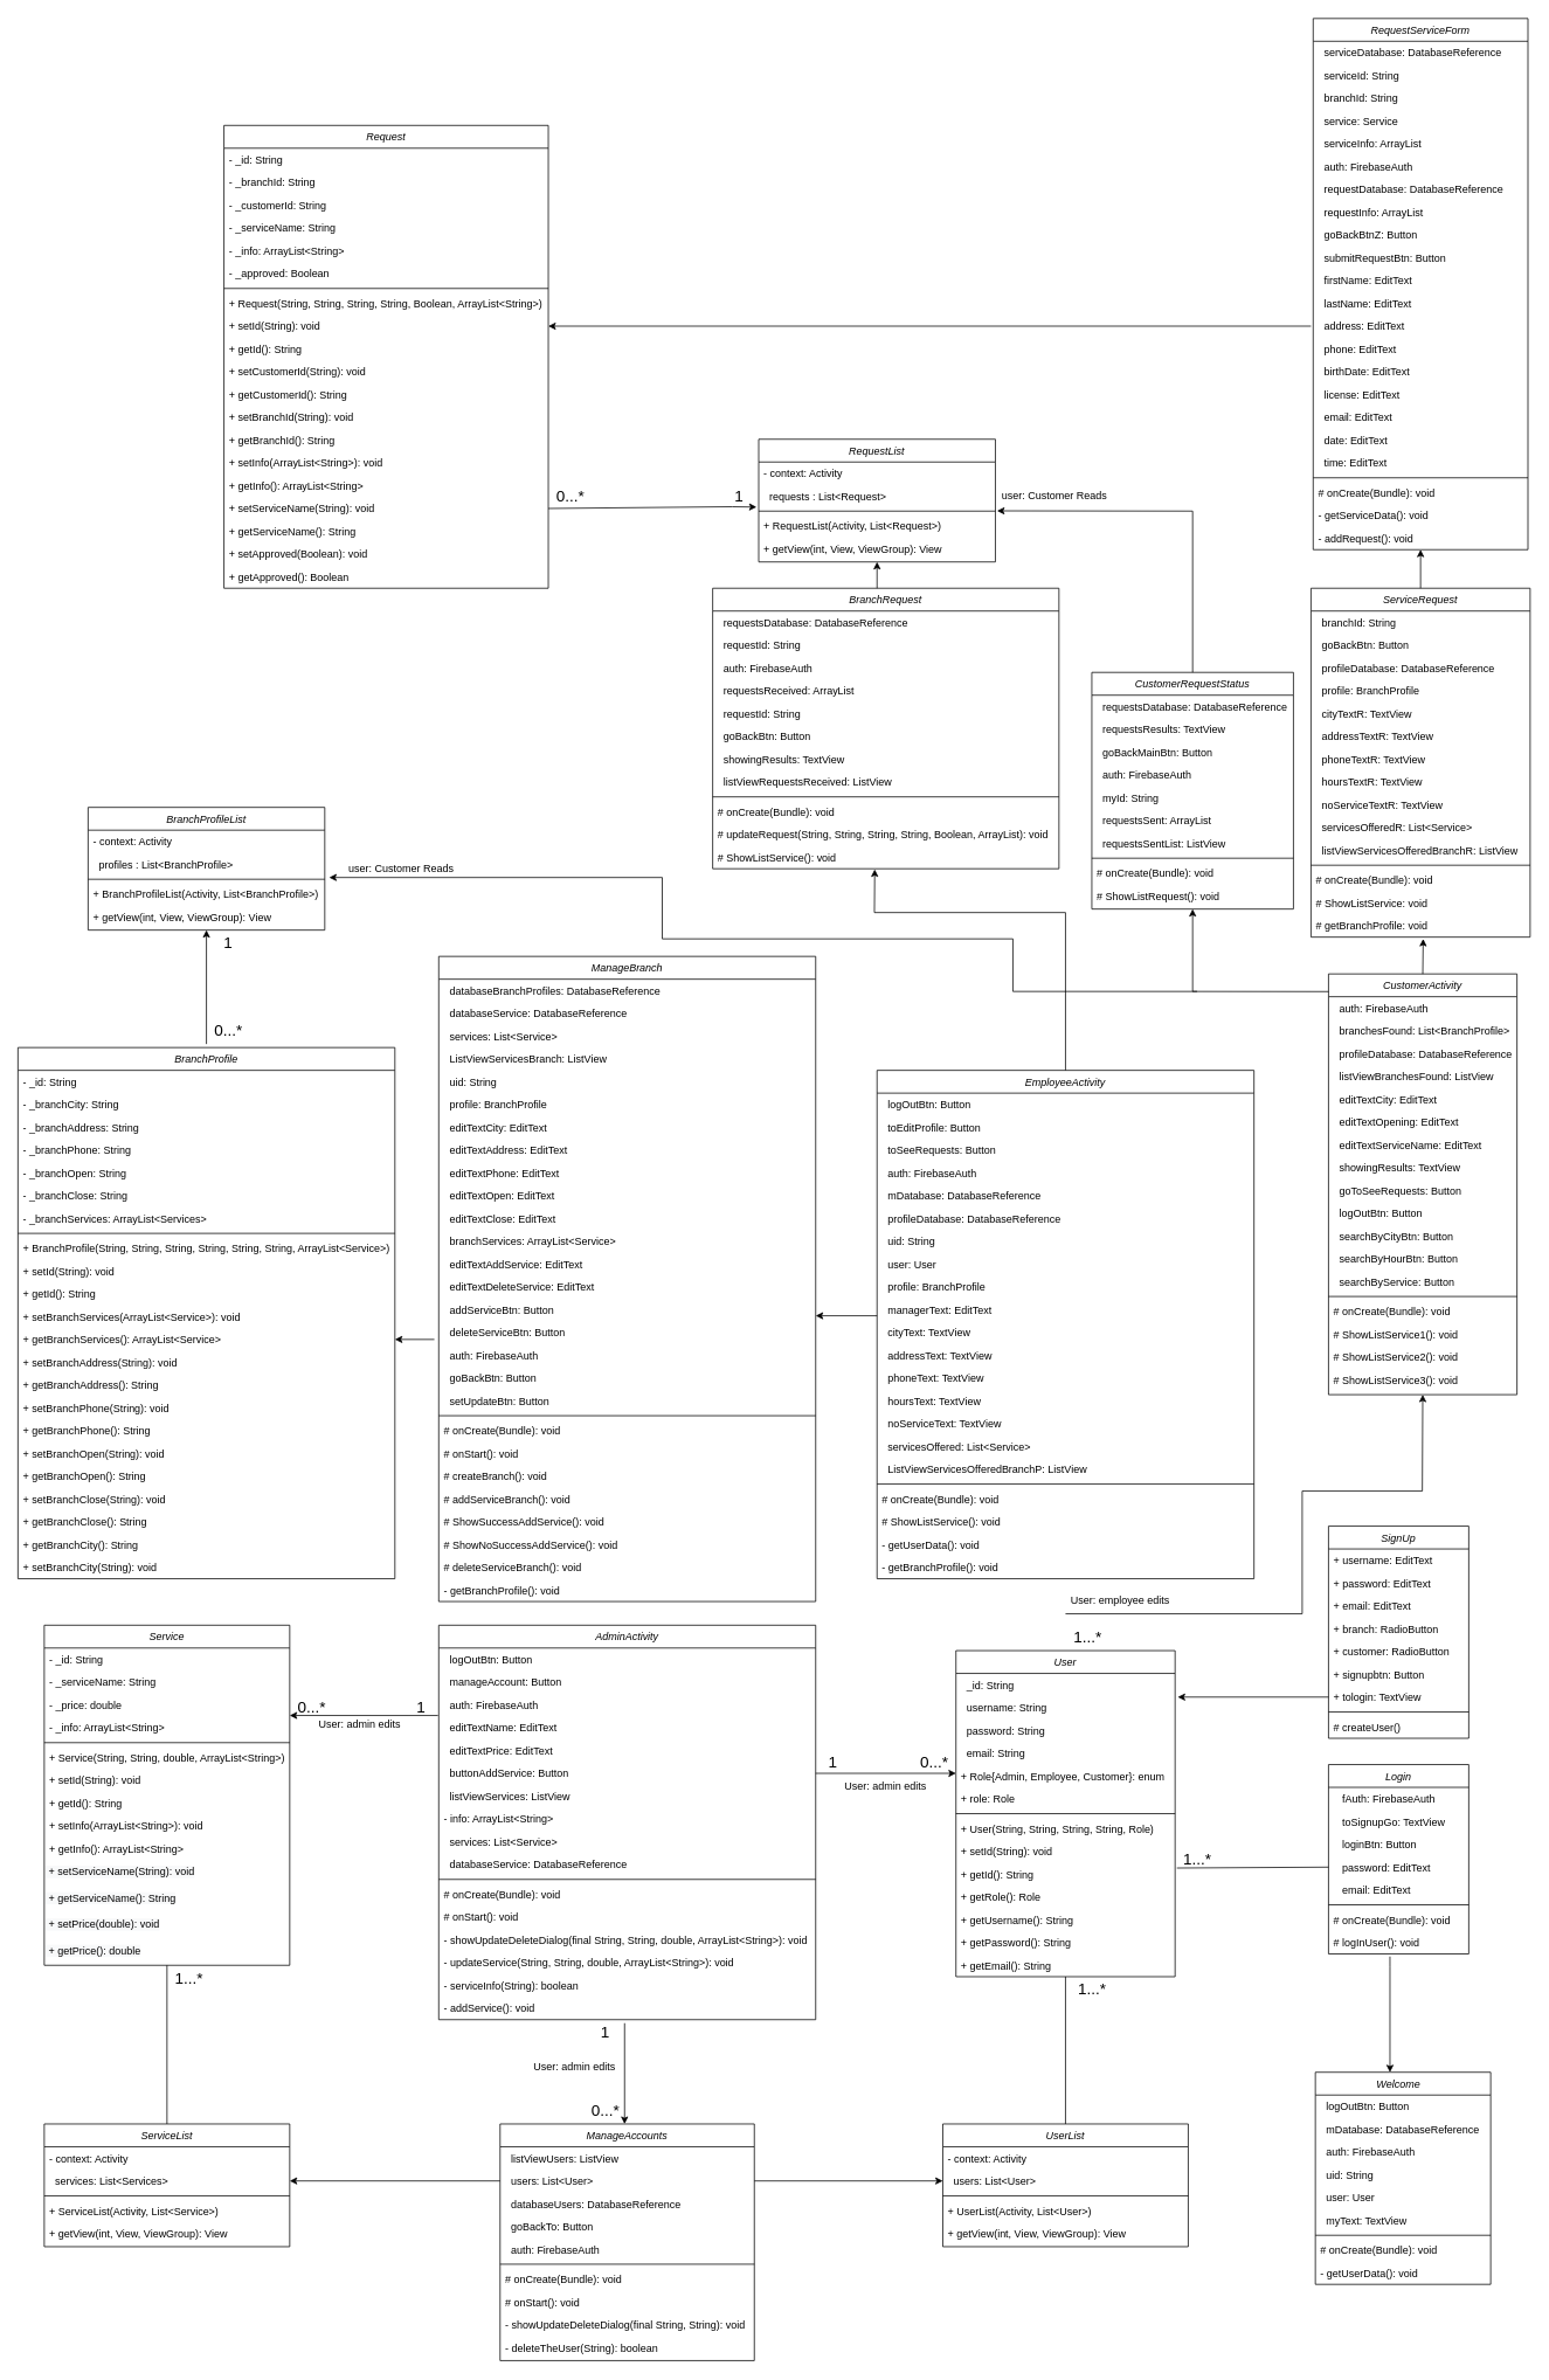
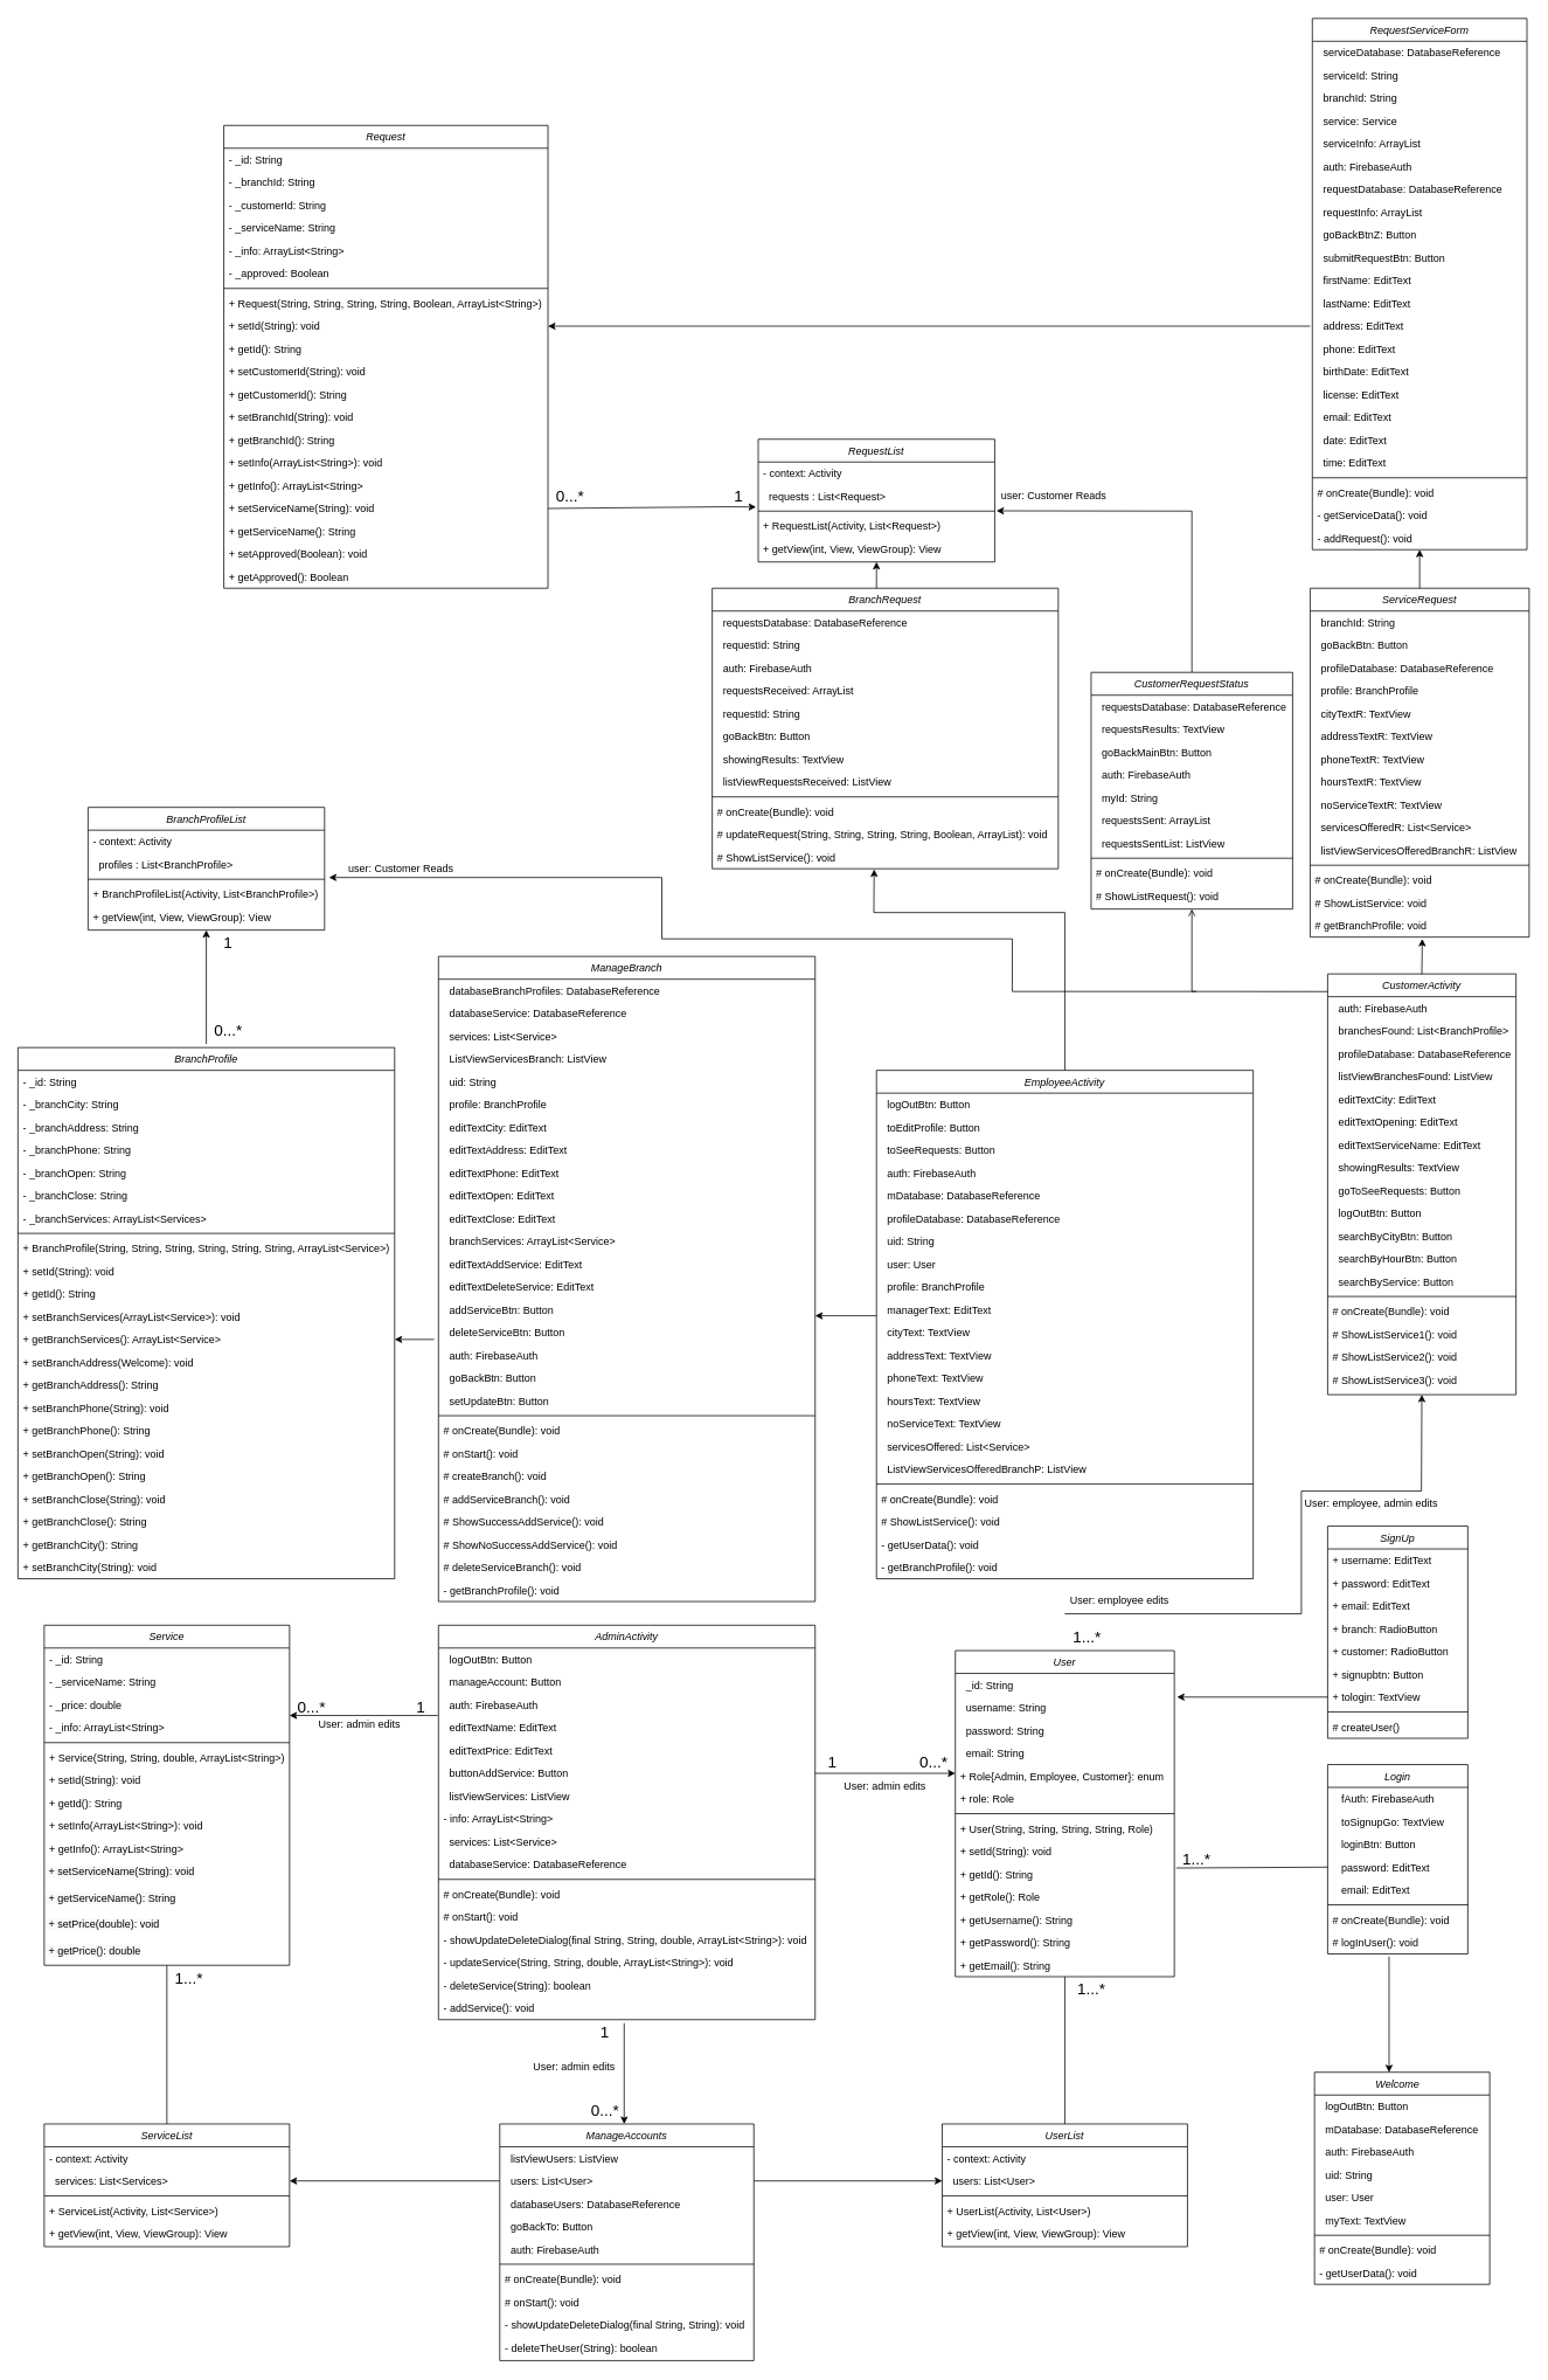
- <mxCell id="322" value="" style="endArrow=classic;html=1;rounded=0;exitX=0;exitY=0.042;exitDx=0;exitDy=0;exitPerimeter=0;entryX=0.5;entryY=1;entryDx=0;entryDy=0;" edge="1" parent="1" source="223" target="242"><mxGeometry width="50" height="50" relative="1" as="geometry"><mxPoint x="1625" y="1140" as="sourcePoint" /><mxPoint x="1355" y="1100" as="targetPoint" /><Array as="points"><mxPoint x="1360" y="1130" /></Array></mxGeometry></mxCell>
+ <mxCell id="322" value="" style="endArrow=open;html=1;rounded=0;exitX=0;exitY=0.042;exitDx=0;exitDy=0;exitPerimeter=0;entryX=0.5;entryY=1;entryDx=0;entryDy=0;" edge="1" parent="1" source="223" target="242"><mxGeometry width="50" height="50" relative="1" as="geometry"><mxPoint x="1625" y="1140" as="sourcePoint" /><mxPoint x="1355" y="1100" as="targetPoint" /><Array as="points"><mxPoint x="1360" y="1130" /></Array></mxGeometry></mxCell>
- <mxCell id="138" value="+ setBranchAddress(String): void" style="text;align=left;verticalAlign=top;spacingLeft=4;spacingRight=4;overflow=hidden;rotatable=0;points=[[0,0.5],[1,0.5]];portConstraint=eastwest;" parent="124" vertex="1"><mxGeometry y="346" width="430" height="26" as="geometry" /></mxCell>
+ <mxCell id="138" value="+ setBranchAddress(Welcome): void" style="text;align=left;verticalAlign=top;spacingLeft=4;spacingRight=4;overflow=hidden;rotatable=0;points=[[0,0.5],[1,0.5]];portConstraint=eastwest;" parent="124" vertex="1"><mxGeometry y="346" width="430" height="26" as="geometry" /></mxCell>
+ <mxCell id="321" value="User: employee, admin edits" style="text;html=1;strokeColor=none;fillColor=none;align=center;verticalAlign=middle;whiteSpace=wrap;rounded=0;fontColor=default;" vertex="1" parent="1"><mxGeometry x="1475" width="180" height="30" as="geometry" y="1700" /></mxCell>
- <mxCell id="101" value="- serviceInfo(String): boolean" style="text;align=left;verticalAlign=top;spacingLeft=4;spacingRight=4;overflow=hidden;rotatable=0;points=[[0,0.5],[1,0.5]];portConstraint=eastwest;" parent="85" vertex="1"><mxGeometry y="398" width="430" height="26" as="geometry" /></mxCell>
+ <mxCell id="101" value="- deleteService(String): boolean" style="text;align=left;verticalAlign=top;spacingLeft=4;spacingRight=4;overflow=hidden;rotatable=0;points=[[0,0.5],[1,0.5]];portConstraint=eastwest;" parent="85" vertex="1"><mxGeometry y="398" width="430" height="26" as="geometry" /></mxCell>
